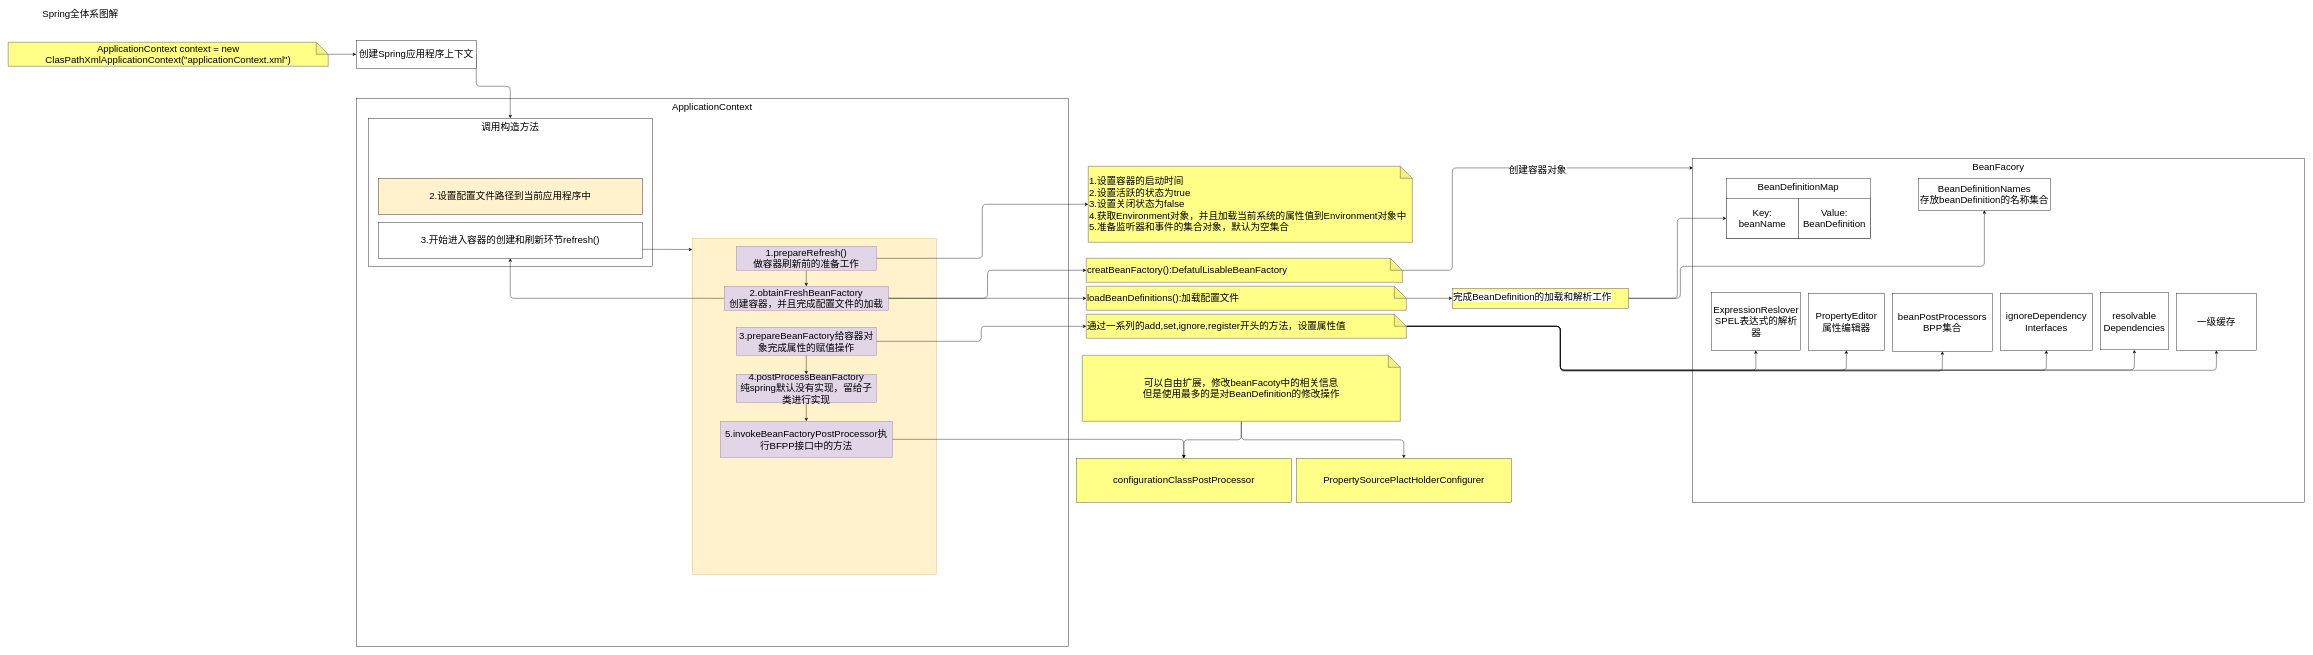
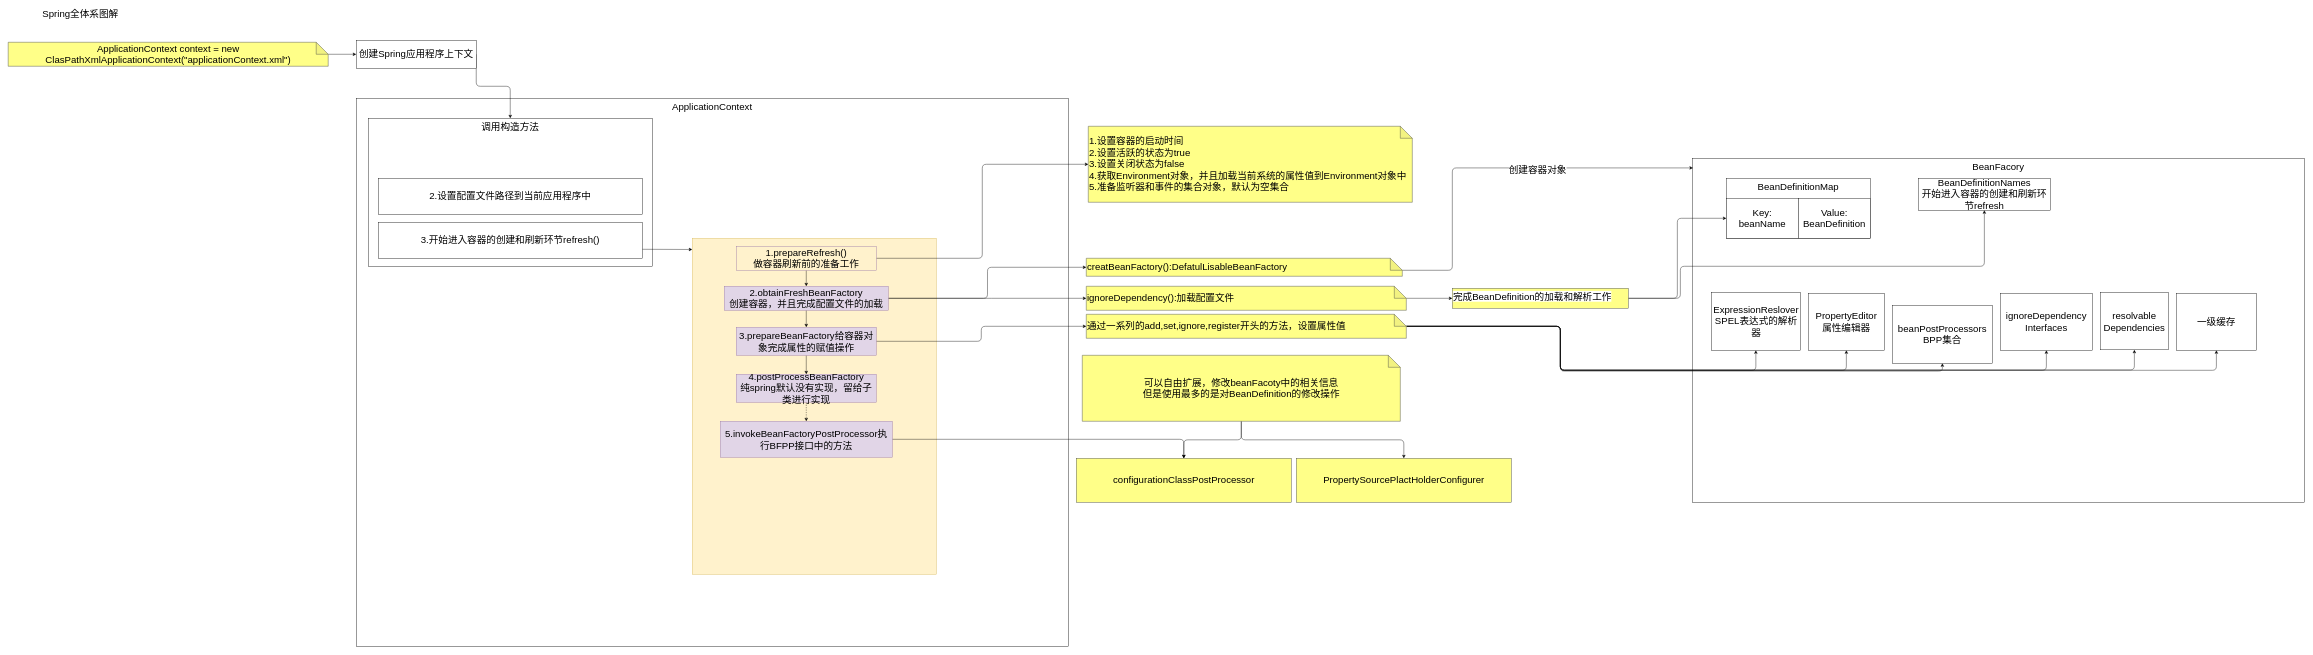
- <mxCell id="30" value="BeanDefinitionNames&lt;br&gt;存放beanDefinition的名称集合" style="whiteSpace=wrap;html=1;fontSize=24;" vertex="1" parent="1"><mxGeometry x="4795" y="445" width="330" height="80" as="geometry" /></mxCell>
+ <mxCell id="30" value="BeanDefinitionNames&lt;br&gt;开始进入容器的创建和刷新环节refresh" style="whiteSpace=wrap;html=1;fontSize=24;" vertex="1" parent="1"><mxGeometry x="4795" y="445" width="330" height="80" as="geometry" /></mxCell>
- <mxCell id="10" value="2.设置配置文件路径到当前应用程序中" style="whiteSpace=wrap;html=1;fontSize=24;fontColor=default;fillColor=#fff2cc;" parent="1" vertex="1"><mxGeometry x="945" y="445" width="660" height="90" as="geometry" /></mxCell>
+ <mxCell id="10" value="2.设置配置文件路径到当前应用程序中" style="whiteSpace=wrap;html=1;fontSize=24;fontColor=default;" parent="1" vertex="1"><mxGeometry x="945" y="445" width="660" height="90" as="geometry" /></mxCell>
- <mxCell id="17" value="1.设置容器的启动时间&lt;br&gt;2.设置活跃的状态为true&lt;br&gt;3.设置关闭状态为false&lt;br&gt;4.获取Environment对象，并且加载当前系统的属性值到Environment对象中&lt;br&gt;5.准备监听器和事件的集合对象，默认为空集合" style="shape=note;whiteSpace=wrap;html=1;backgroundOutline=1;darkOpacity=0.05;fillColor=#ffff88;strokeColor=#36393d;fontColor=default;fontSize=24;align=left;" parent="1" vertex="1"><mxGeometry x="2720" y="415" width="810" height="190" as="geometry" /></mxCell>
+ <mxCell id="17" value="1.设置容器的启动时间&lt;br&gt;2.设置活跃的状态为true&lt;br&gt;3.设置关闭状态为false&lt;br&gt;4.获取Environment对象，并且加载当前系统的属性值到Environment对象中&lt;br&gt;5.准备监听器和事件的集合对象，默认为空集合" style="shape=note;whiteSpace=wrap;html=1;backgroundOutline=1;darkOpacity=0.05;fillColor=#ffff88;strokeColor=#36393d;fontColor=default;fontSize=24;align=left;" parent="1" vertex="1"><mxGeometry x="2720" y="315" width="810" height="190" as="geometry" /></mxCell>
- <mxCell id="16" value="1.prepareRefresh()&lt;br&gt;做容器刷新前的准备工作" style="whiteSpace=wrap;html=1;fontSize=24;fillColor=#e1d5e7;strokeColor=#9673a6;" parent="1" vertex="1"><mxGeometry x="1840" y="615" width="350" height="60" as="geometry" /></mxCell>
+ <mxCell id="16" value="1.prepareRefresh()&lt;br&gt;做容器刷新前的准备工作" style="whiteSpace=wrap;html=1;fontSize=24;fillColor=#fff2cc;strokeColor=#9673a6;" parent="1" vertex="1"><mxGeometry x="1840" y="615" width="350" height="60" as="geometry" /></mxCell>
- <mxCell id="23" value="" style="edgeStyle=orthogonalEdgeStyle;html=1;fontSize=24;" edge="1" parent="1" source="24" target="12"><mxGeometry relative="1" as="geometry" /></mxCell>
+ <mxCell id="23" value="" style="edgeStyle=orthogonalEdgeStyle;html=1;fontSize=24;" edge="1" parent="1" source="24" target="20"><mxGeometry relative="1" as="geometry" /></mxCell>
- <mxCell id="27" value="creatBeanFactory():DefatulLisableBeanFactory" style="shape=note;whiteSpace=wrap;html=1;backgroundOutline=1;darkOpacity=0.05;fillColor=#ffff88;strokeColor=#36393d;fontColor=default;fontSize=24;align=left;" parent="1" vertex="1"><mxGeometry x="2715" y="645" width="790" height="60" as="geometry" /></mxCell>
+ <mxCell id="27" value="creatBeanFactory():DefatulLisableBeanFactory" style="shape=note;whiteSpace=wrap;html=1;backgroundOutline=1;darkOpacity=0.05;fillColor=#ffff88;strokeColor=#36393d;fontColor=default;fontSize=24;align=left;" parent="1" vertex="1"><mxGeometry x="2715" y="645" width="790" height="45" as="geometry" /></mxCell>
- <mxCell id="29" value="loadBeanDefinitions():加载配置文件" style="shape=note;whiteSpace=wrap;html=1;backgroundOutline=1;darkOpacity=0.05;fillColor=#ffff88;strokeColor=#36393d;fontColor=default;fontSize=24;align=left;" parent="1" vertex="1"><mxGeometry x="2715" y="715" width="800" height="60" as="geometry" /></mxCell>
+ <mxCell id="29" value="ignoreDependency():加载配置文件" style="shape=note;whiteSpace=wrap;html=1;backgroundOutline=1;darkOpacity=0.05;fillColor=#ffff88;strokeColor=#36393d;fontColor=default;fontSize=24;align=left;" parent="1" vertex="1"><mxGeometry x="2715" y="715" width="800" height="60" as="geometry" /></mxCell>
- <mxCell id="46" value="beanPostProcessors&lt;br&gt;BPP集合" style="whiteSpace=wrap;html=1;fontSize=24;" vertex="1" parent="1"><mxGeometry x="4730" y="732.5" width="250" height="145" as="geometry" /></mxCell>
+ <mxCell id="46" value="beanPostProcessors&lt;br&gt;BPP集合" style="whiteSpace=wrap;html=1;fontSize=24;" vertex="1" parent="1"><mxGeometry x="4730" y="762.5" width="250" height="145" as="geometry" /></mxCell>
- <mxCell id="50" value="" style="edgeStyle=orthogonalEdgeStyle;html=1;fontSize=24;" edge="1" parent="1" source="51" target="53"><mxGeometry relative="1" as="geometry" /></mxCell>
+ <mxCell id="50" value="" style="edgeStyle=orthogonalEdgeStyle;html=1;fontSize=24;dashed=1;" edge="1" parent="1" source="51" target="53"><mxGeometry relative="1" as="geometry" /></mxCell>
